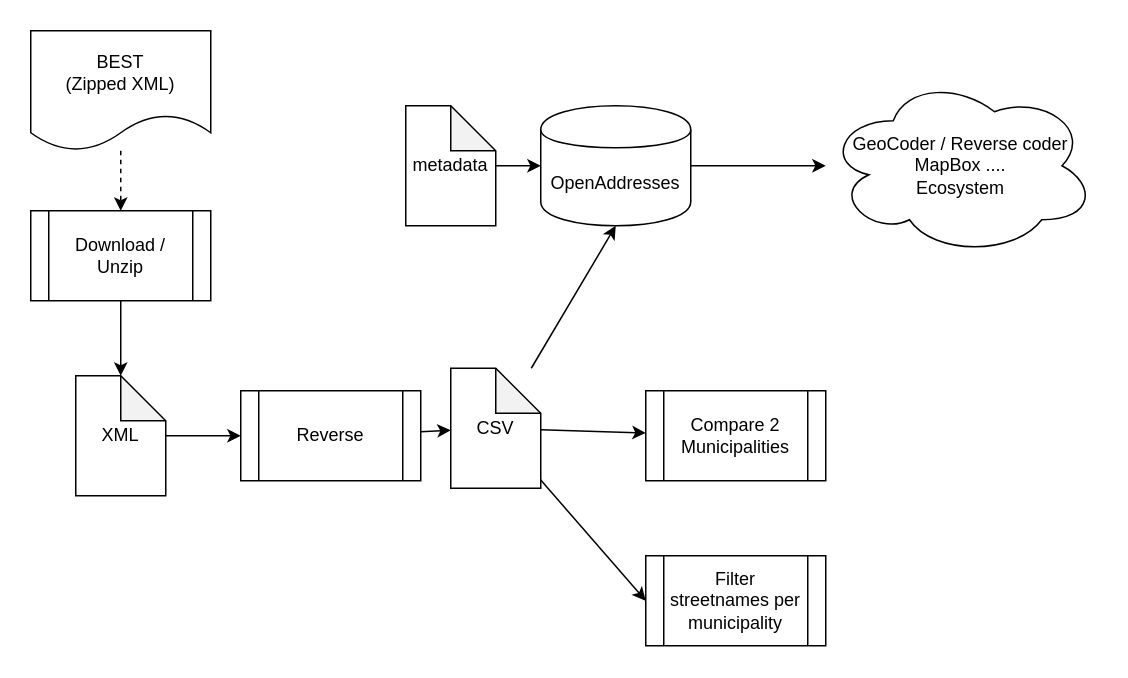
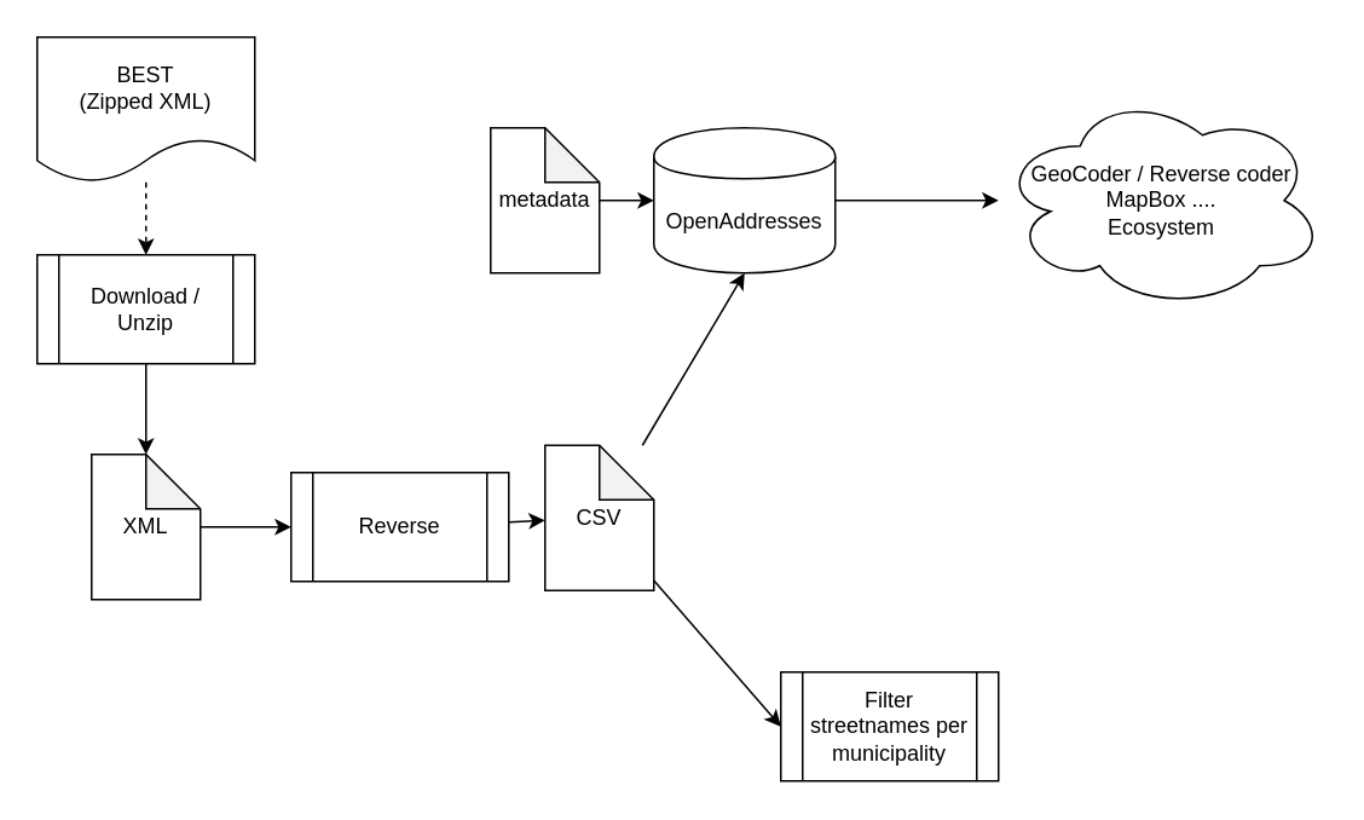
- <mxCell id="10" value="" style="edgeStyle=none;rounded=0;orthogonalLoop=1;jettySize=auto;html=1;" edge="1" parent="1" source="13" target="16"><mxGeometry relative="1" as="geometry" /></mxCell>
- <mxCell id="16" value="Compare 2 Municipalities" style="shape=process;whiteSpace=wrap;html=1;backgroundOutline=1;" vertex="1" parent="1"><mxGeometry x="430" y="260" width="120" height="60" as="geometry" /></mxCell>
